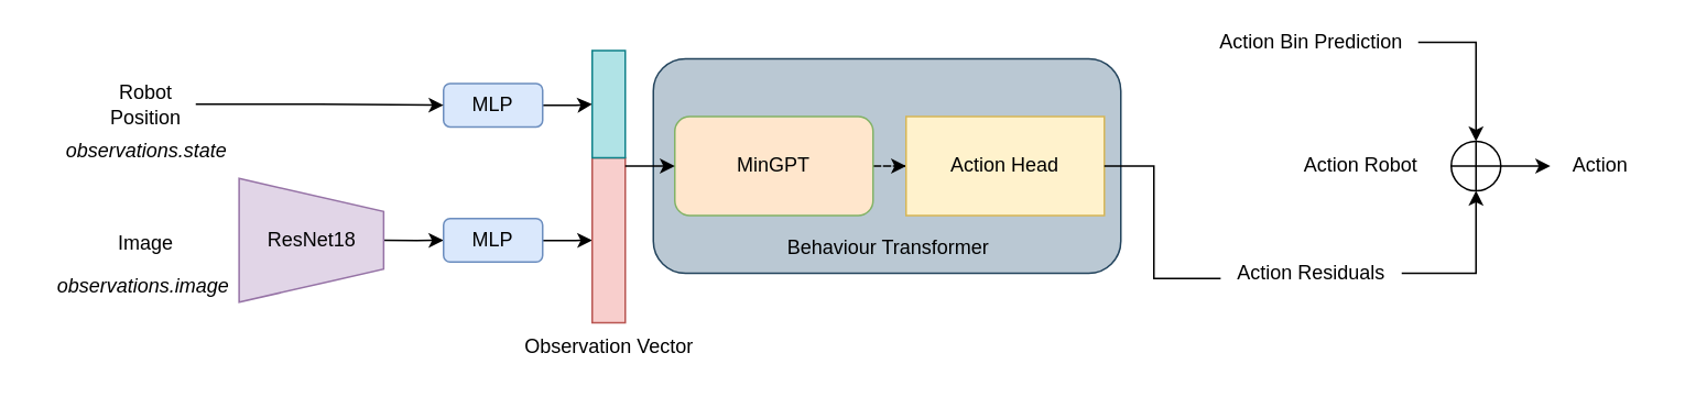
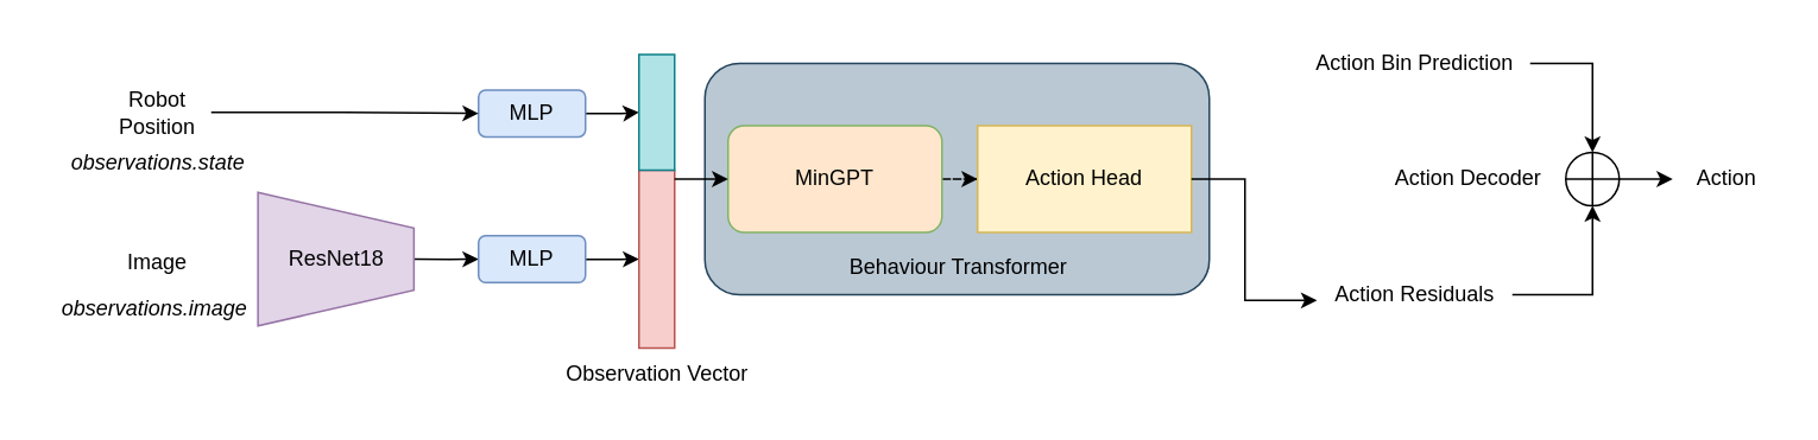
- <mxCell id="6" value="Action Bin Prediction" style="text;html=1;align=center;verticalAlign=middle;resizable=0;points=[];autosize=1;strokeColor=none;fillColor=none;" vertex="1" parent="1"><mxGeometry x="728" y="10" width="130" height="30" as="geometry" /></mxCell>
+ <mxCell id="6" value="Action Bin Prediction" style="text;html=1;align=center;verticalAlign=middle;resizable=0;points=[];autosize=1;strokeColor=none;fillColor=none;" vertex="1" parent="1"><mxGeometry x="728" y="20" width="130" height="30" as="geometry" /></mxCell>
- <mxCell id="14" value="Action Robot" style="text;html=1;align=center;verticalAlign=middle;resizable=0;points=[];autosize=1;strokeColor=none;fillColor=none;" vertex="1" parent="1"><mxGeometry x="768" y="85" width="110" height="30" as="geometry" /></mxCell>
+ <mxCell id="14" value="Action Decoder" style="text;html=1;align=center;verticalAlign=middle;resizable=0;points=[];autosize=1;strokeColor=none;fillColor=none;" vertex="1" parent="1"><mxGeometry x="768" y="85" width="110" height="30" as="geometry" /></mxCell>
- <mxCell id="8" style="edgeStyle=orthogonalEdgeStyle;rounded=0;orthogonalLoop=1;jettySize=auto;html=1;entryX=0.004;entryY=0.608;entryDx=0;entryDy=0;entryPerimeter=0;endArrow=none;" edge="1" parent="1" source="5" target="7"><mxGeometry relative="1" as="geometry"><Array as="points"><mxPoint x="698" y="100" /><mxPoint x="698" y="168" /></Array></mxGeometry></mxCell>
+ <mxCell id="8" style="edgeStyle=orthogonalEdgeStyle;rounded=0;orthogonalLoop=1;jettySize=auto;html=1;entryX=0.004;entryY=0.608;entryDx=0;entryDy=0;entryPerimeter=0;" edge="1" parent="1" source="5" target="7"><mxGeometry relative="1" as="geometry"><Array as="points"><mxPoint x="698" y="100" /><mxPoint x="698" y="168" /></Array></mxGeometry></mxCell>
